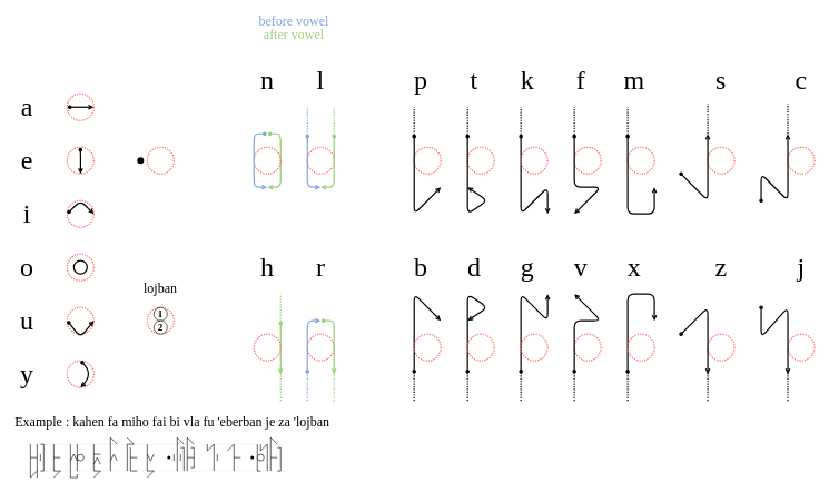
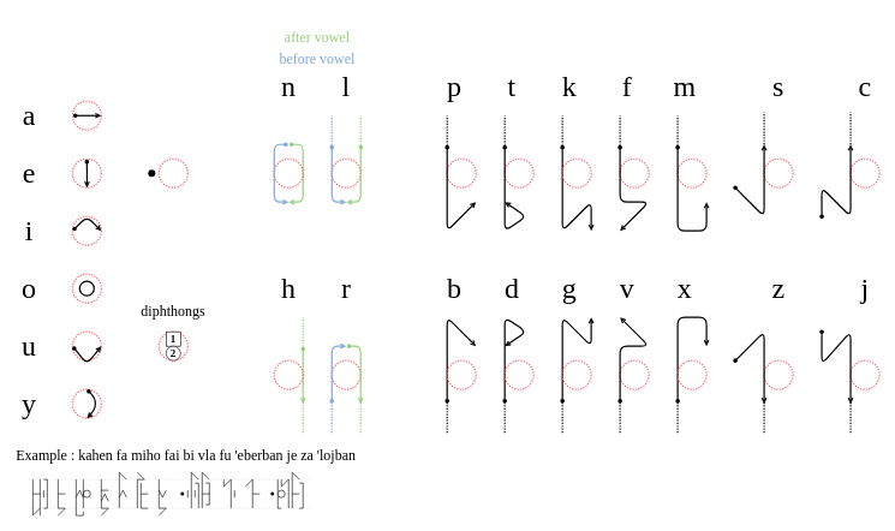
- <mxCell id="145" value="&lt;font&gt;before vowel&lt;/font&gt;" style="text;html=1;strokeColor=none;fillColor=none;align=center;verticalAlign=middle;whiteSpace=wrap;rounded=0;fontFamily=Rajdhani;fontSize=20;fontColor=#7EA6E0;" parent="1" vertex="1"><mxGeometry x="360" y="20" width="160" height="20" as="geometry" /></mxCell>
+ <mxCell id="145" value="&lt;font&gt;before vowel&lt;/font&gt;" style="text;html=1;strokeColor=none;fillColor=none;align=center;verticalAlign=middle;whiteSpace=wrap;rounded=0;fontFamily=Rajdhani;fontSize=20;fontColor=#7EA6E0;" parent="1" vertex="1"><mxGeometry x="360" y="70" width="160" height="20" as="geometry" /></mxCell>
- <mxCell id="77" value="&lt;font&gt;lojban&lt;/font&gt;" style="text;html=1;strokeColor=none;fillColor=none;align=center;verticalAlign=middle;whiteSpace=wrap;rounded=0;fontFamily=Rajdhani;fontSize=20;fontColor=#000000;" parent="1" vertex="1"><mxGeometry x="200" y="420" width="80" height="20" as="geometry" /></mxCell>
+ <mxCell id="77" value="&lt;font&gt;diphthongs&lt;/font&gt;" style="text;html=1;strokeColor=none;fillColor=none;align=center;verticalAlign=middle;whiteSpace=wrap;rounded=0;fontFamily=Rajdhani;fontSize=20;fontColor=#000000;" parent="1" vertex="1"><mxGeometry x="200" y="420" width="80" height="20" as="geometry" /></mxCell>
- <mxCell id="79" value="1" style="ellipse;whiteSpace=wrap;html=1;aspect=fixed;strokeWidth=1;fontFamily=Rajdhani;fontSize=15;align=center;fontStyle=1" parent="1" vertex="1"><mxGeometry x="230" y="460" width="20" height="20" as="geometry" /></mxCell>
+ <mxCell id="79" value="1" style="whiteSpace=wrap;html=1;aspect=fixed;strokeWidth=1;fontFamily=Rajdhani;fontSize=15;align=center;fontStyle=1;rounded=0;" parent="1" vertex="1"><mxGeometry x="230" y="460" width="20" height="20" as="geometry" /></mxCell>
